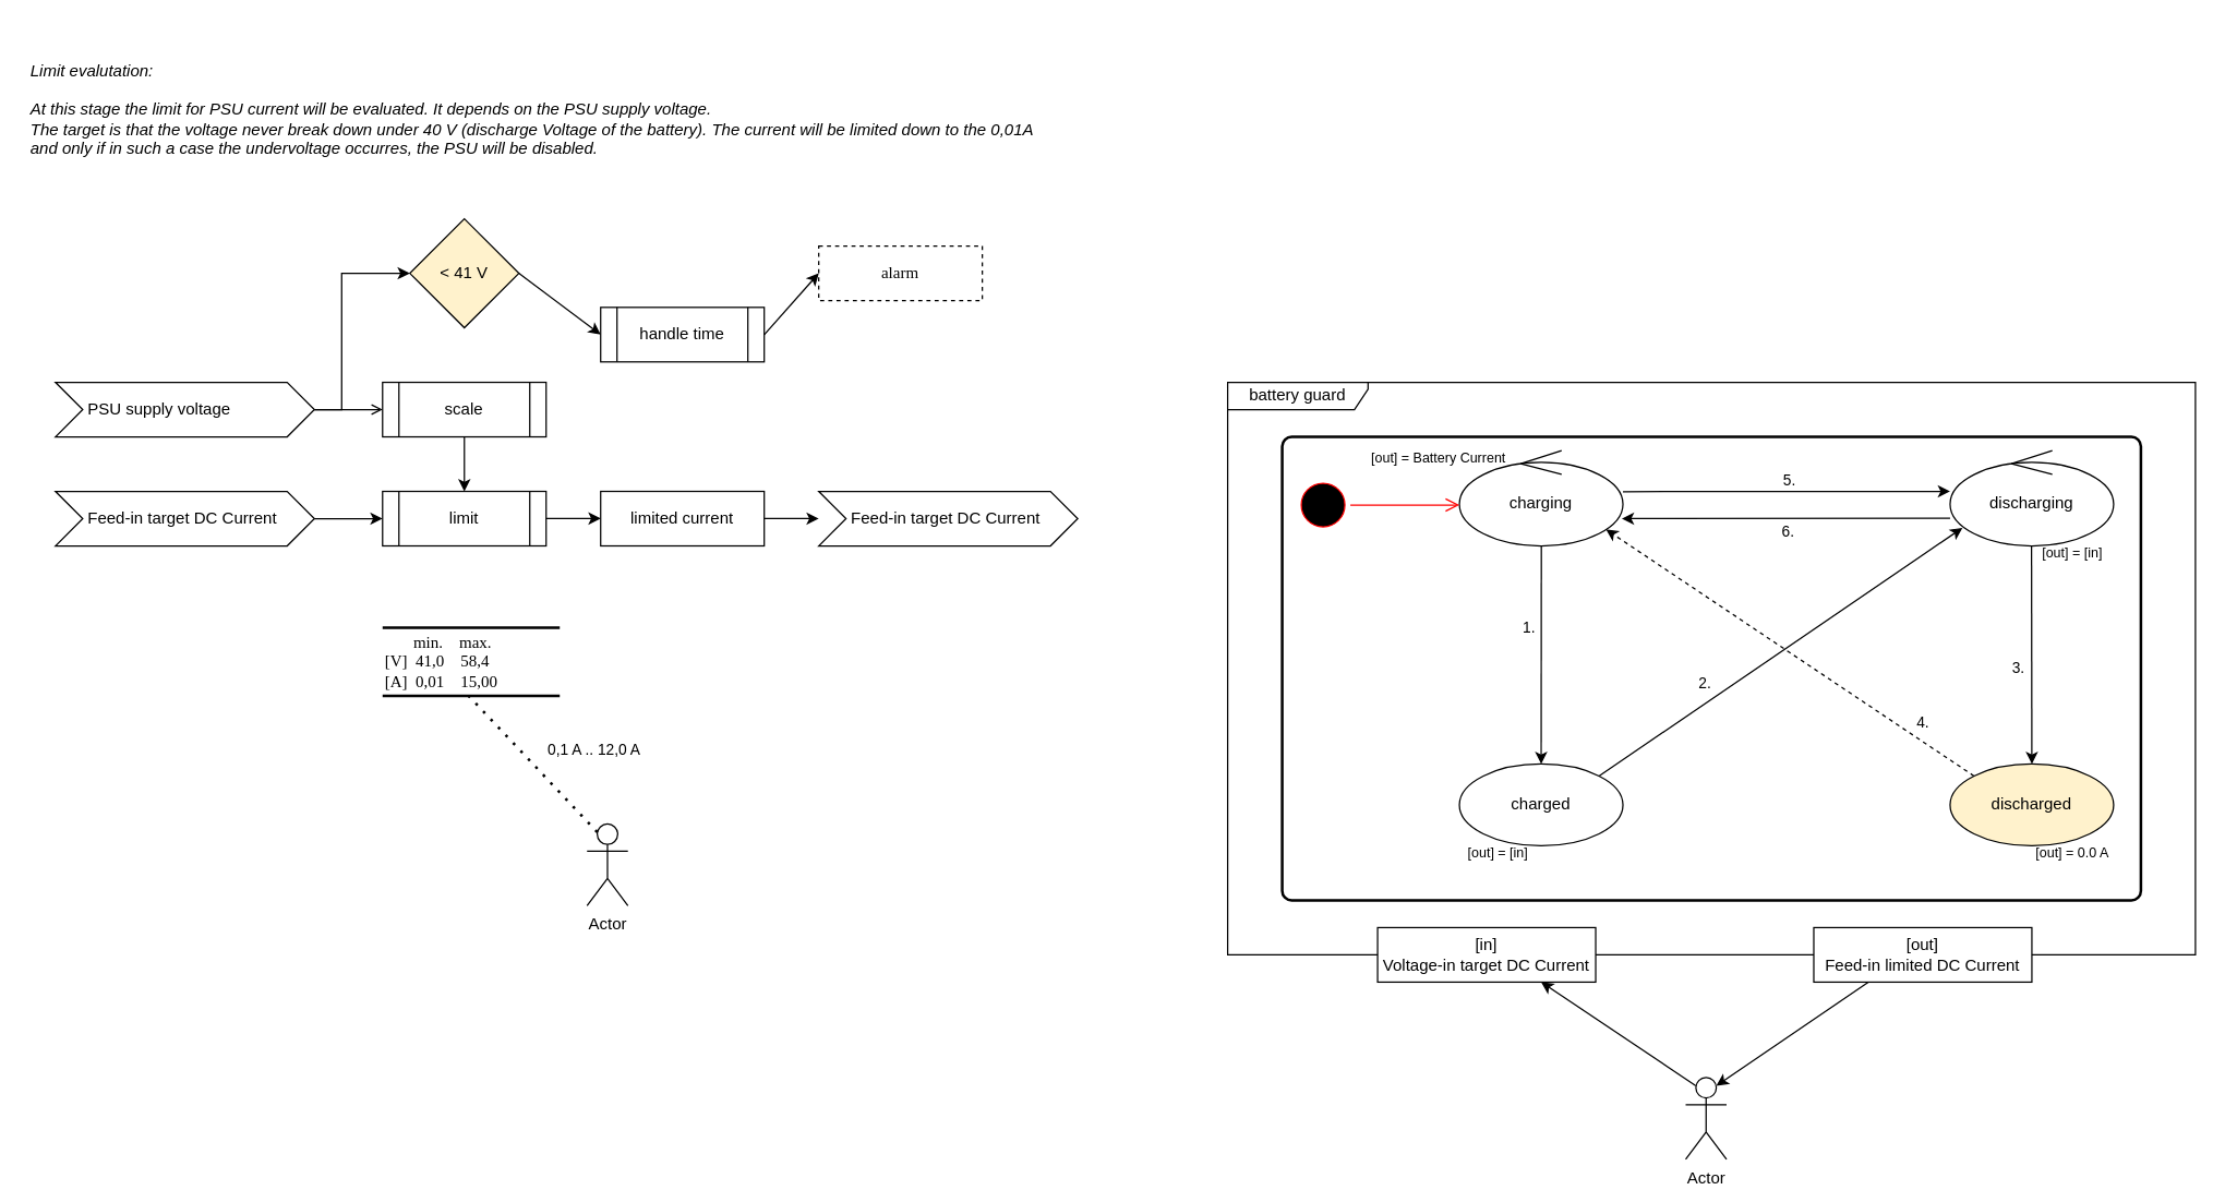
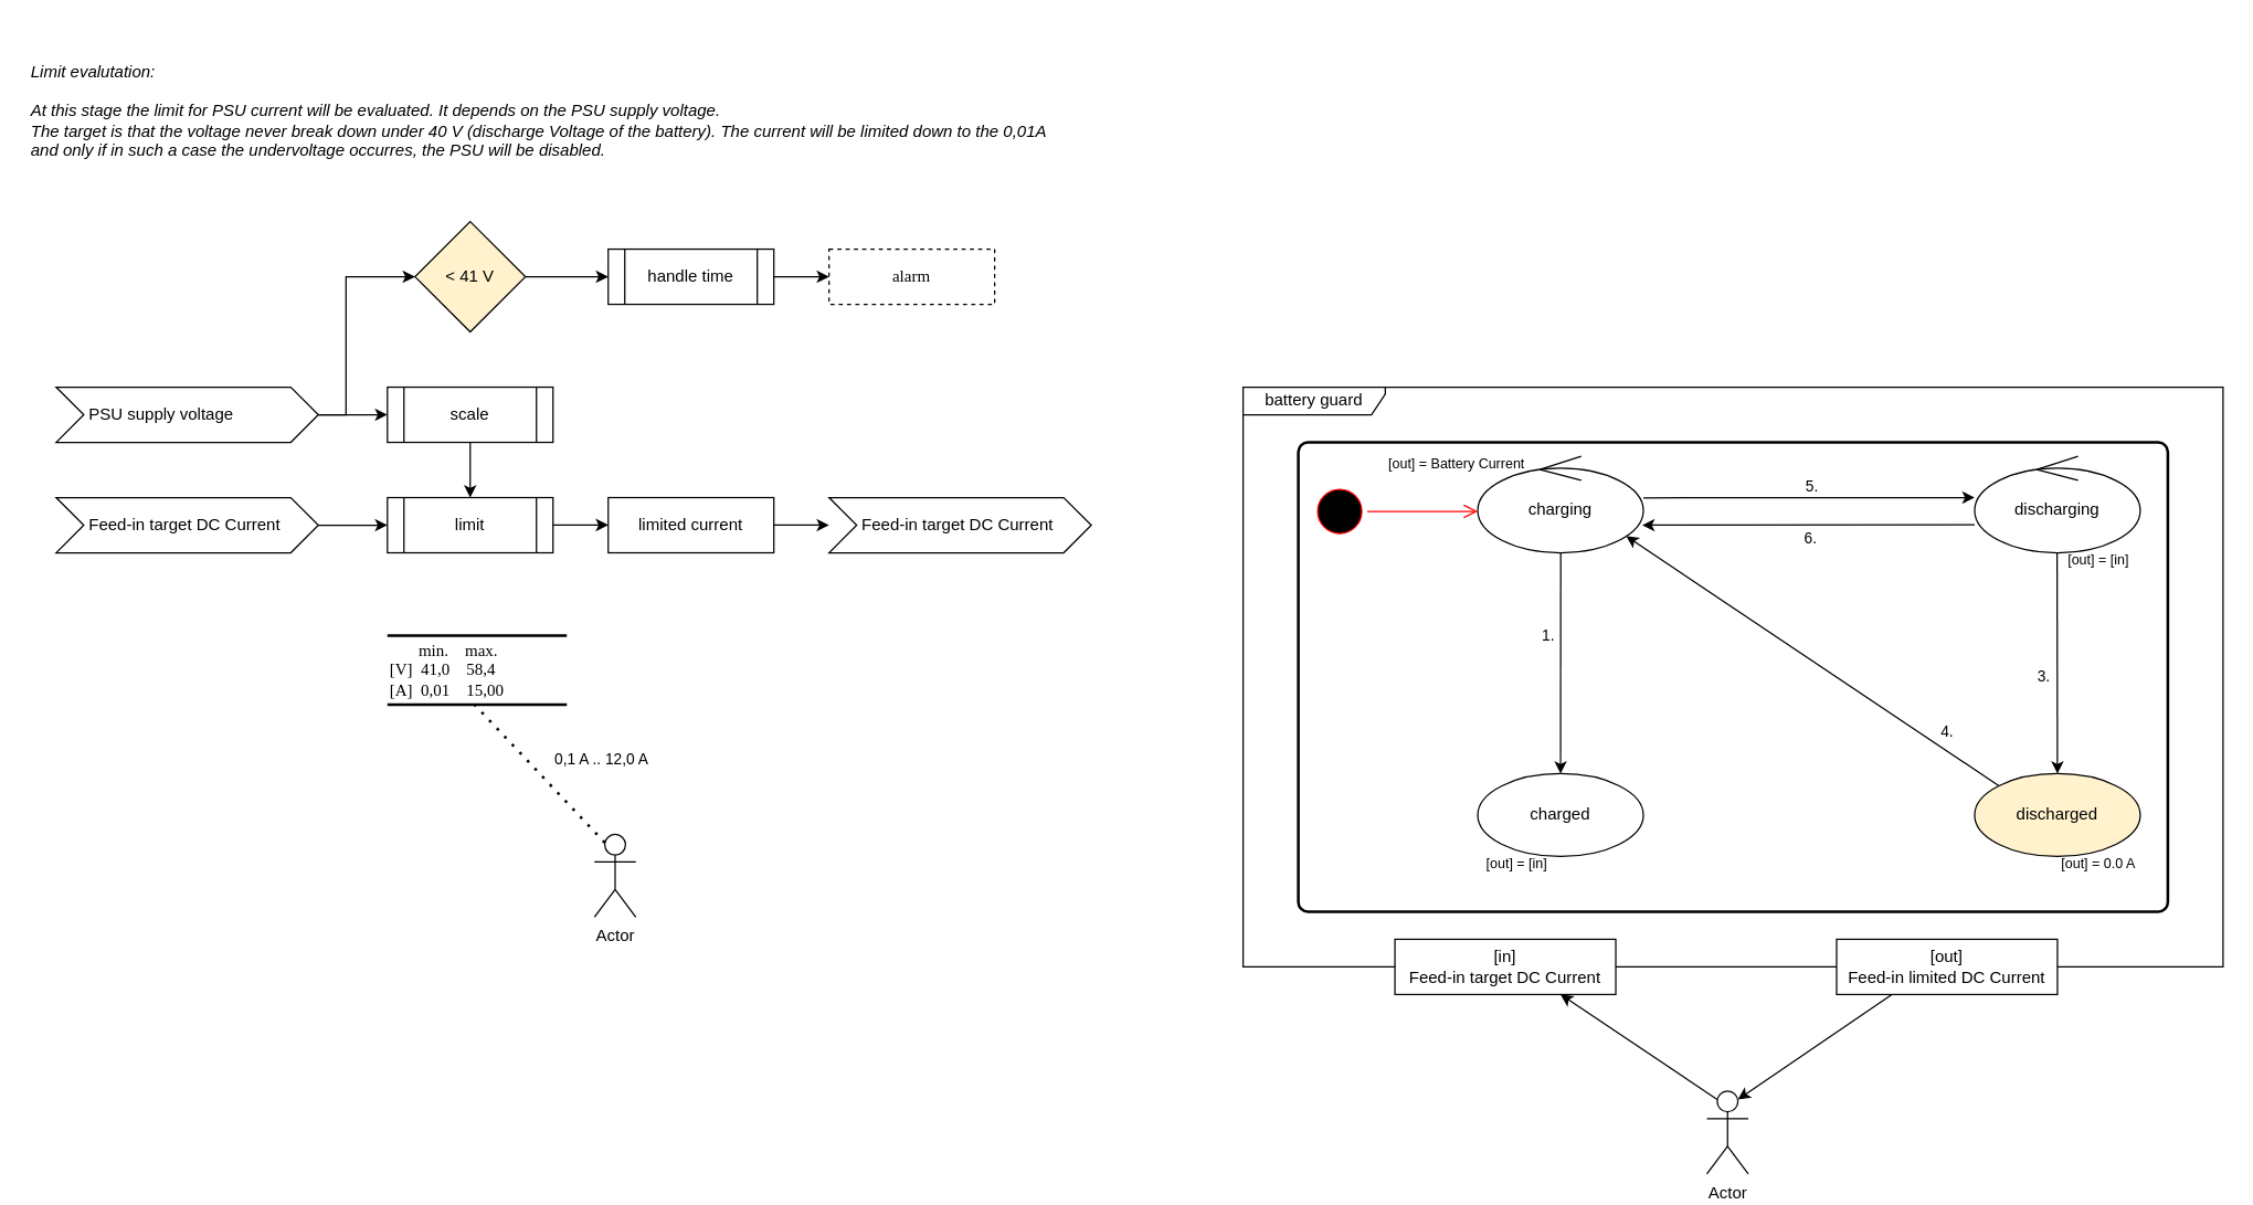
- <mxCell id="19" value="handle time" style="shape=process;whiteSpace=wrap;html=1;backgroundOutline=1;fillColor=none;" parent="1" vertex="1"><mxGeometry x="440" y="225" width="120" height="40" as="geometry" /></mxCell>
+ <mxCell id="19" value="handle time" style="shape=process;whiteSpace=wrap;html=1;backgroundOutline=1;fillColor=none;" parent="1" vertex="1"><mxGeometry x="440" y="180" width="120" height="40" as="geometry" /></mxCell>
- <mxCell id="11" value="" style="endArrow=open;html=1;rounded=0;entryX=0;entryY=0.5;entryDx=0;entryDy=0;exitX=1;exitY=0.5;exitDx=0;exitDy=0;" parent="1" source="5" target="9" edge="1"><mxGeometry width="50" height="50" relative="1" as="geometry"><mxPoint x="250" y="320" as="sourcePoint" /><mxPoint x="290" y="270" as="targetPoint" /></mxGeometry></mxCell>
+ <mxCell id="11" value="" style="endArrow=classic;html=1;rounded=0;entryX=0;entryY=0.5;entryDx=0;entryDy=0;exitX=1;exitY=0.5;exitDx=0;exitDy=0;" parent="1" source="5" target="9" edge="1"><mxGeometry width="50" height="50" relative="1" as="geometry"><mxPoint x="250" y="320" as="sourcePoint" /><mxPoint x="290" y="270" as="targetPoint" /></mxGeometry></mxCell>
- <mxCell id="40" value="" style="endArrow=classic;html=1;rounded=0;exitX=1;exitY=0;exitDx=0;exitDy=0;entryX=0.076;entryY=0.81;entryDx=0;entryDy=0;entryPerimeter=0;" parent="1" source="29" target="28" edge="1"><mxGeometry width="50" height="50" relative="1" as="geometry"><mxPoint x="1190" y="550" as="sourcePoint" /><mxPoint x="1240" y="500" as="targetPoint" /></mxGeometry></mxCell>
- <mxCell id="41" value="2." style="edgeLabel;html=1;align=center;verticalAlign=middle;resizable=0;points=[];" parent="40" vertex="1" connectable="0"><mxGeometry x="-0.372" y="1" relative="1" as="geometry"><mxPoint x="-6" y="-11" as="offset" /></mxGeometry></mxCell>
- <mxCell id="36" value="" style="endArrow=classic;html=1;rounded=0;exitX=0;exitY=0;exitDx=0;exitDy=0;entryX=0.896;entryY=0.827;entryDx=0;entryDy=0;entryPerimeter=0;dashed=1;" parent="1" source="27" target="26" edge="1"><mxGeometry width="50" height="50" relative="1" as="geometry"><mxPoint x="1140" y="550" as="sourcePoint" /><mxPoint x="1190" y="500" as="targetPoint" /></mxGeometry></mxCell>
+ <mxCell id="36" value="" style="endArrow=classic;html=1;rounded=0;exitX=0;exitY=0;exitDx=0;exitDy=0;entryX=0.896;entryY=0.827;entryDx=0;entryDy=0;entryPerimeter=0;" parent="1" source="27" target="26" edge="1"><mxGeometry width="50" height="50" relative="1" as="geometry"><mxPoint x="1140" y="550" as="sourcePoint" /><mxPoint x="1190" y="500" as="targetPoint" /></mxGeometry></mxCell>
- <mxCell id="45" value="[in]&lt;br&gt;Voltage-in target DC Current" style="rounded=0;whiteSpace=wrap;html=1;" parent="1" vertex="1"><mxGeometry x="1010" y="680" width="160" height="40" as="geometry" /></mxCell>
+ <mxCell id="45" value="[in]&lt;br&gt;Feed-in target DC Current" style="rounded=0;whiteSpace=wrap;html=1;" parent="1" vertex="1"><mxGeometry x="1010" y="680" width="160" height="40" as="geometry" /></mxCell>
